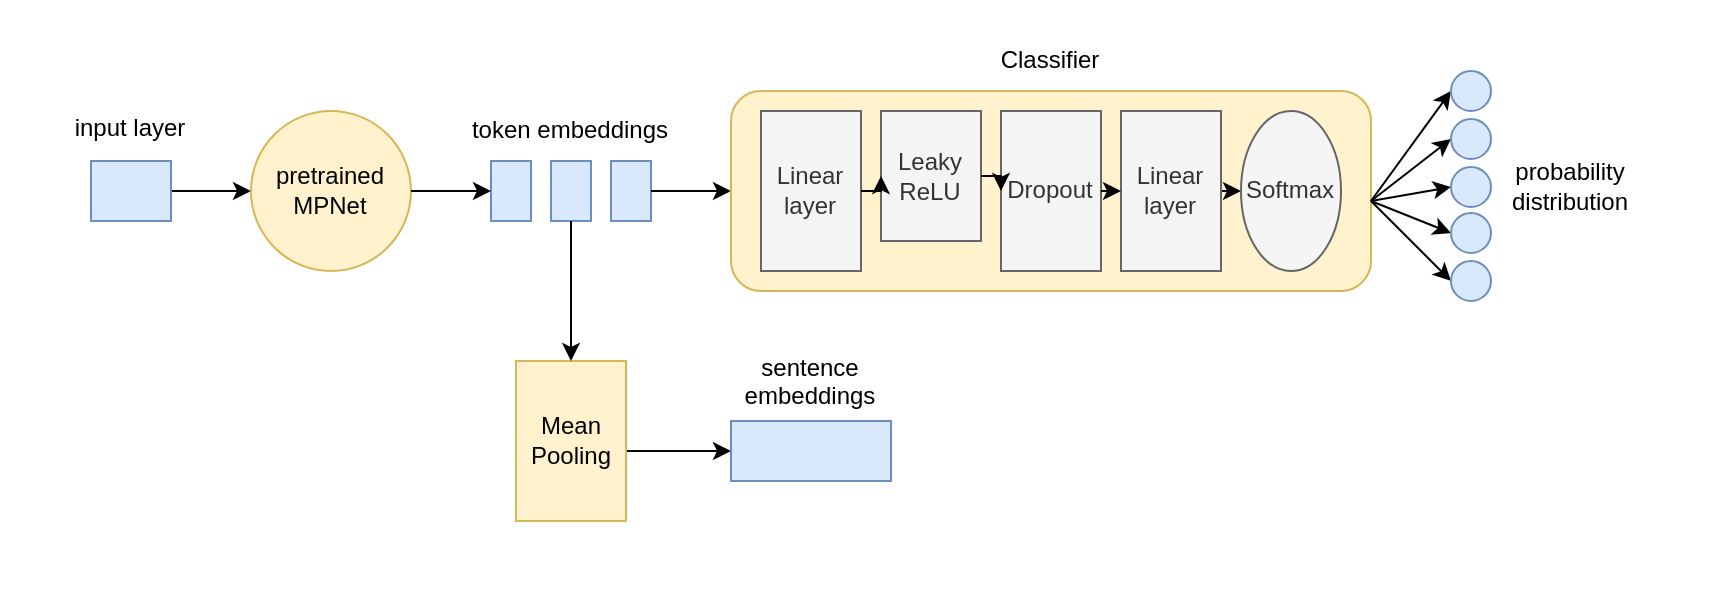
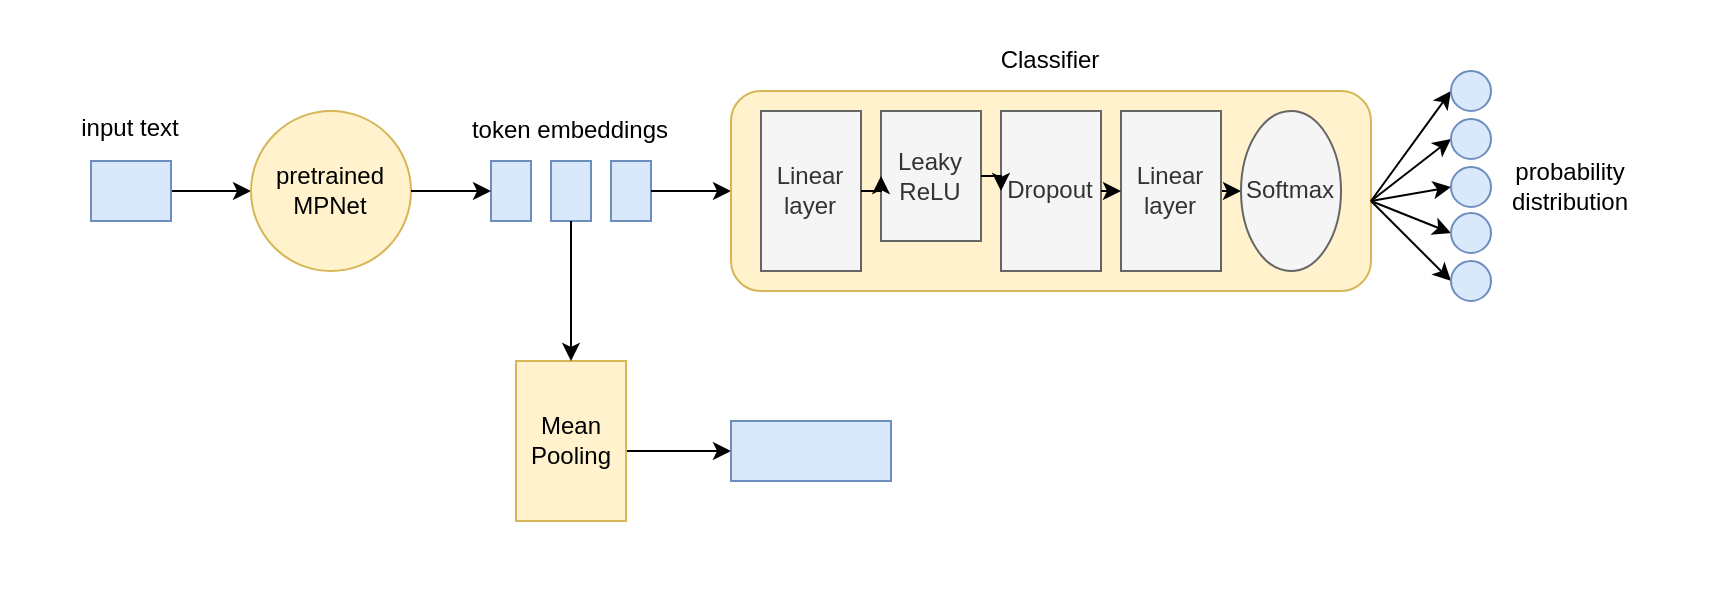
- <mxCell id="7" value="input layer" style="text;whiteSpace=wrap;html=1;align=center;" vertex="1" parent="1"><mxGeometry x="20" y="50" width="90" height="40" as="geometry" /></mxCell>
+ <mxCell id="7" value="input text" style="text;whiteSpace=wrap;html=1;align=center;" vertex="1" parent="1"><mxGeometry x="20" y="50" width="90" height="40" as="geometry" /></mxCell>
- <mxCell id="16" value="&lt;div align=&quot;center&quot;&gt;sentence&lt;/div&gt;&lt;div align=&quot;center&quot;&gt;embeddings&lt;/div&gt;" style="text;whiteSpace=wrap;html=1;align=center;" vertex="1" parent="14"><mxGeometry width="110" height="40" as="geometry" /></mxCell>
